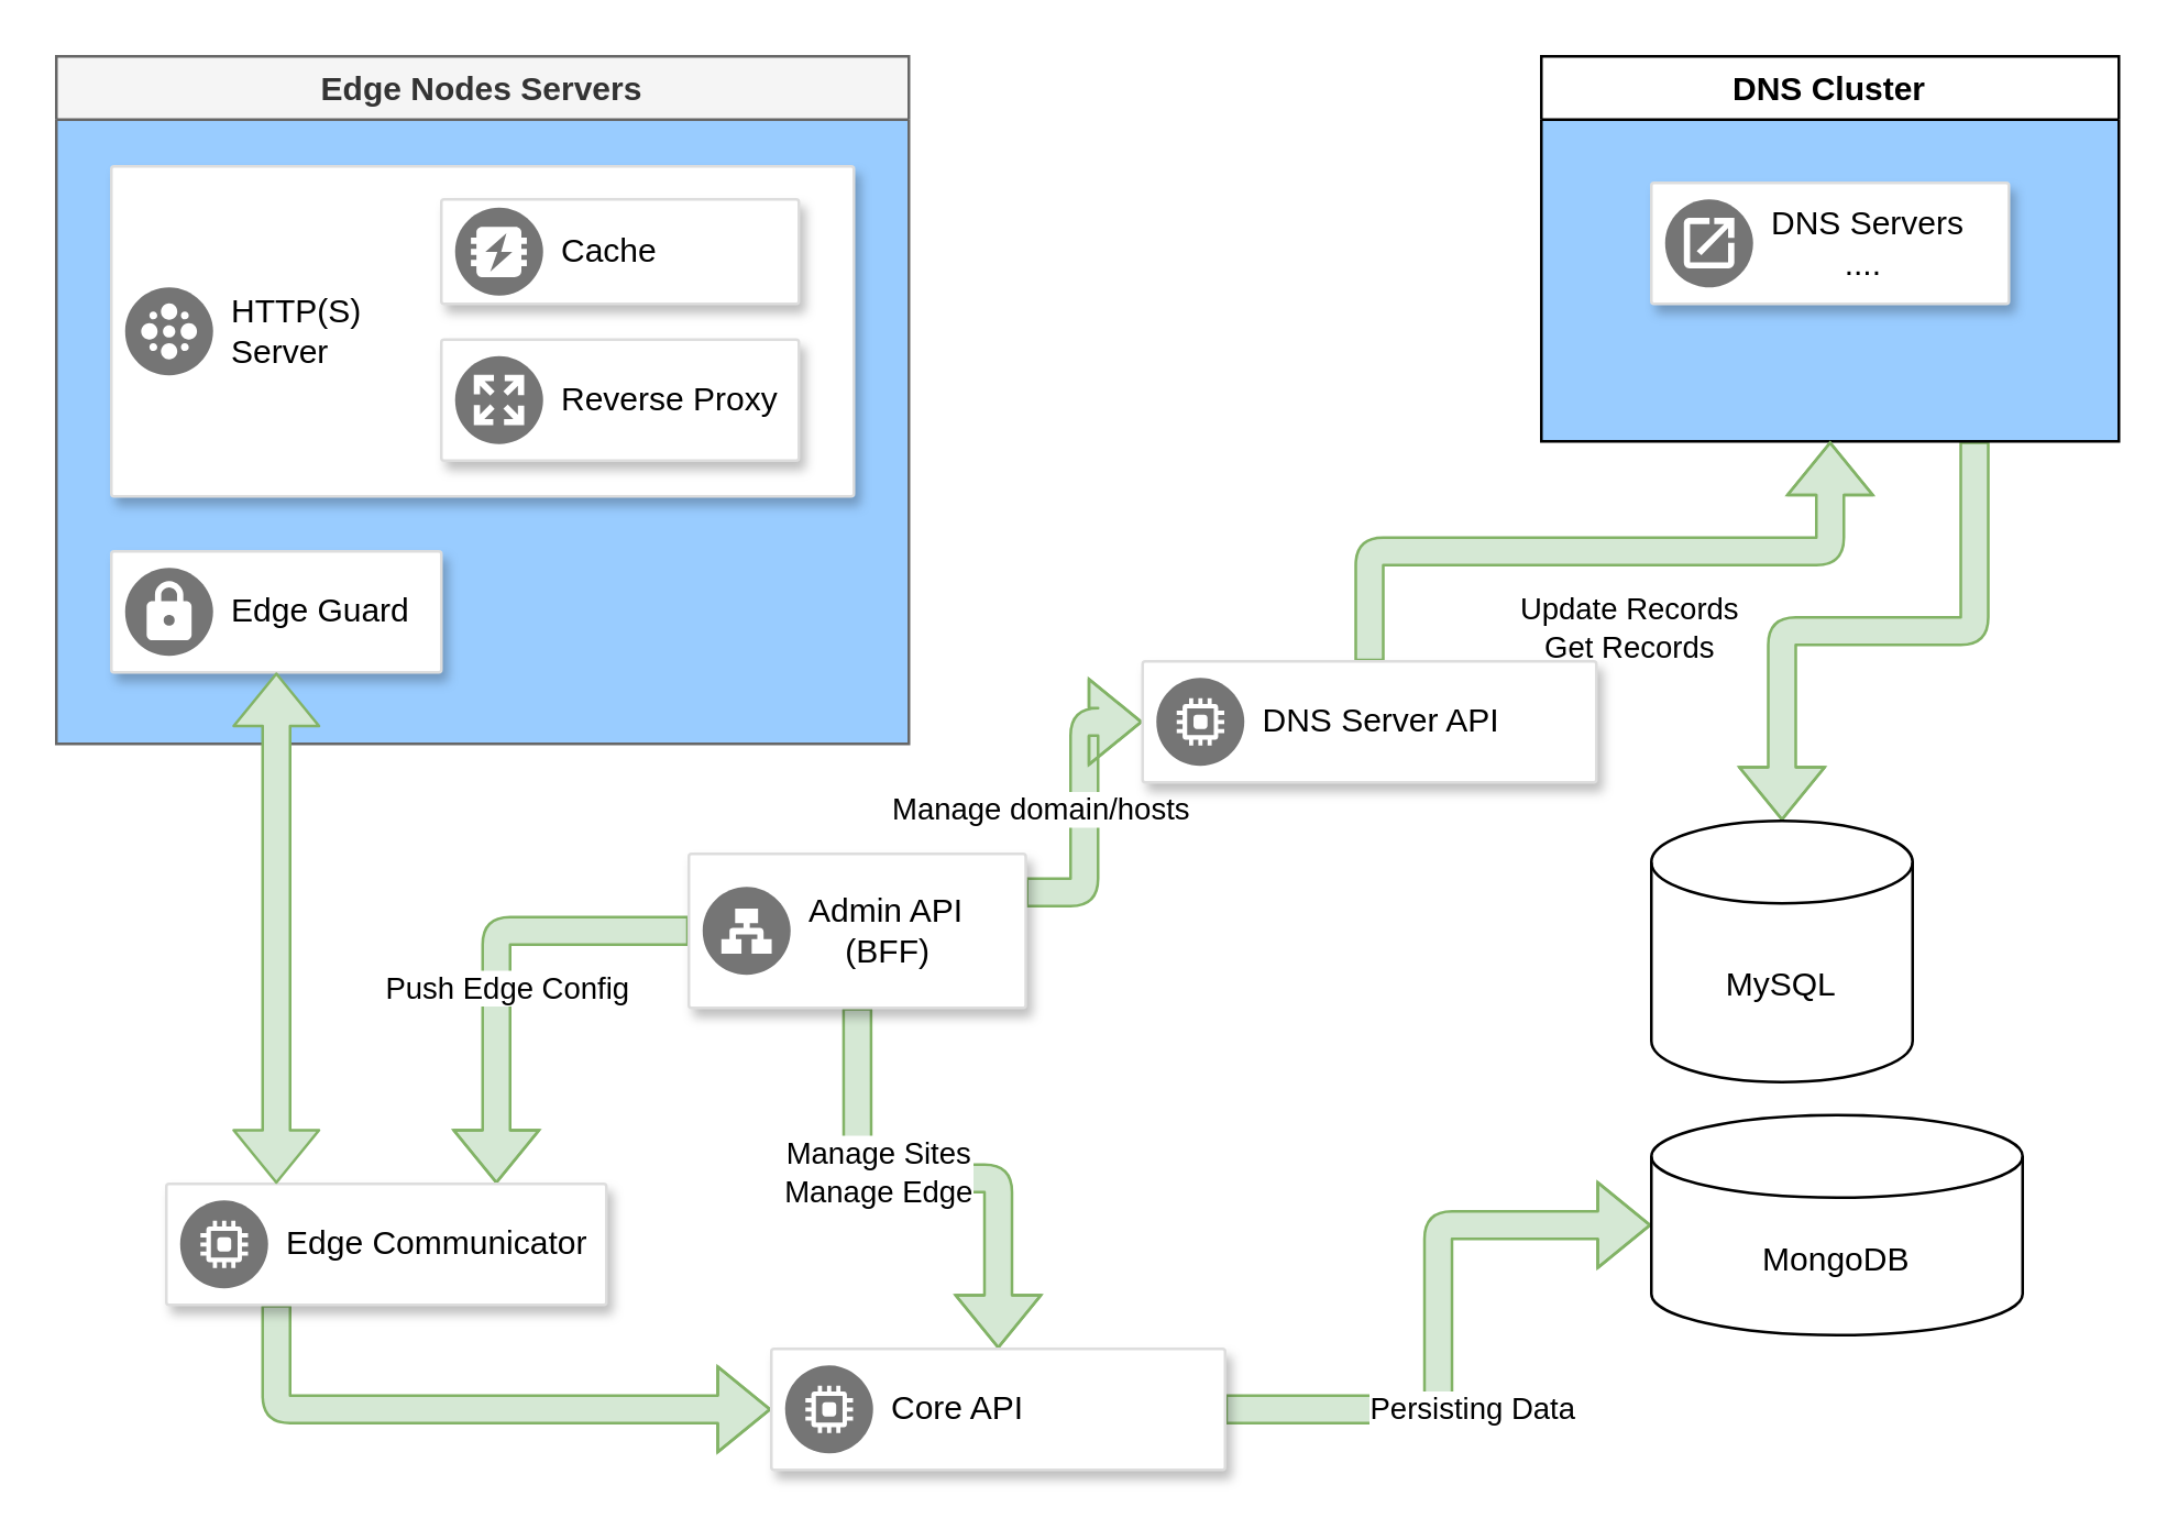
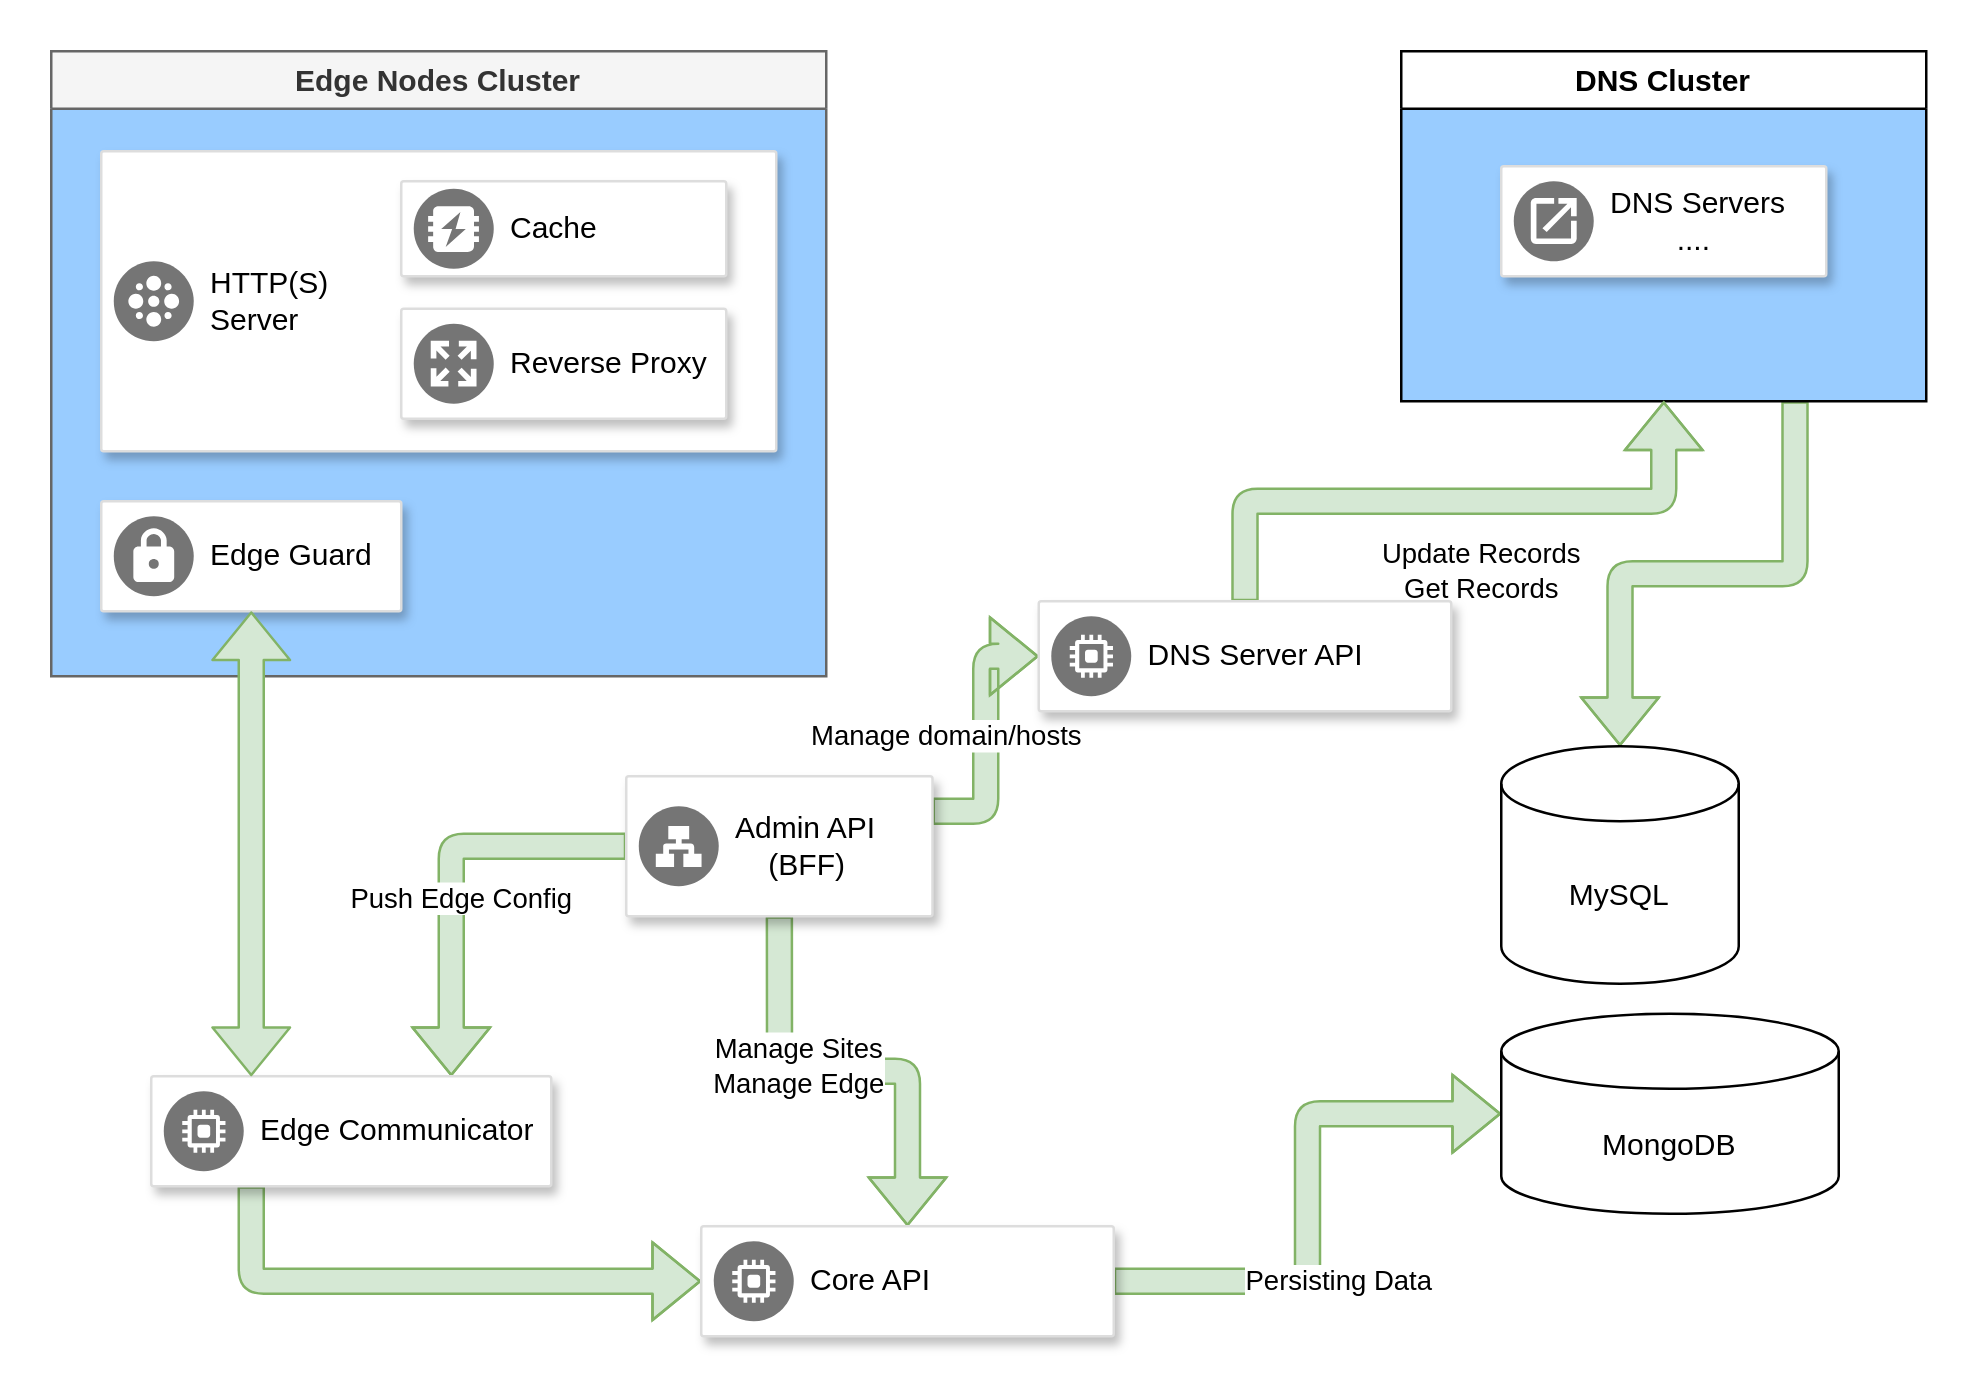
- <mxCell id="2" value="Edge Nodes Servers" style="swimlane;fillColor=#f5f5f5;strokeColor=#666666;fontColor=#333333;swimlaneFillColor=#99CCFF;" vertex="1" parent="1"><mxGeometry x="20" y="20" width="310" height="250" as="geometry" /></mxCell>
+ <mxCell id="2" value="Edge Nodes Cluster" style="swimlane;fillColor=#f5f5f5;strokeColor=#666666;fontColor=#333333;swimlaneFillColor=#99CCFF;" vertex="1" parent="1"><mxGeometry x="20" y="20" width="310" height="250" as="geometry" /></mxCell>
